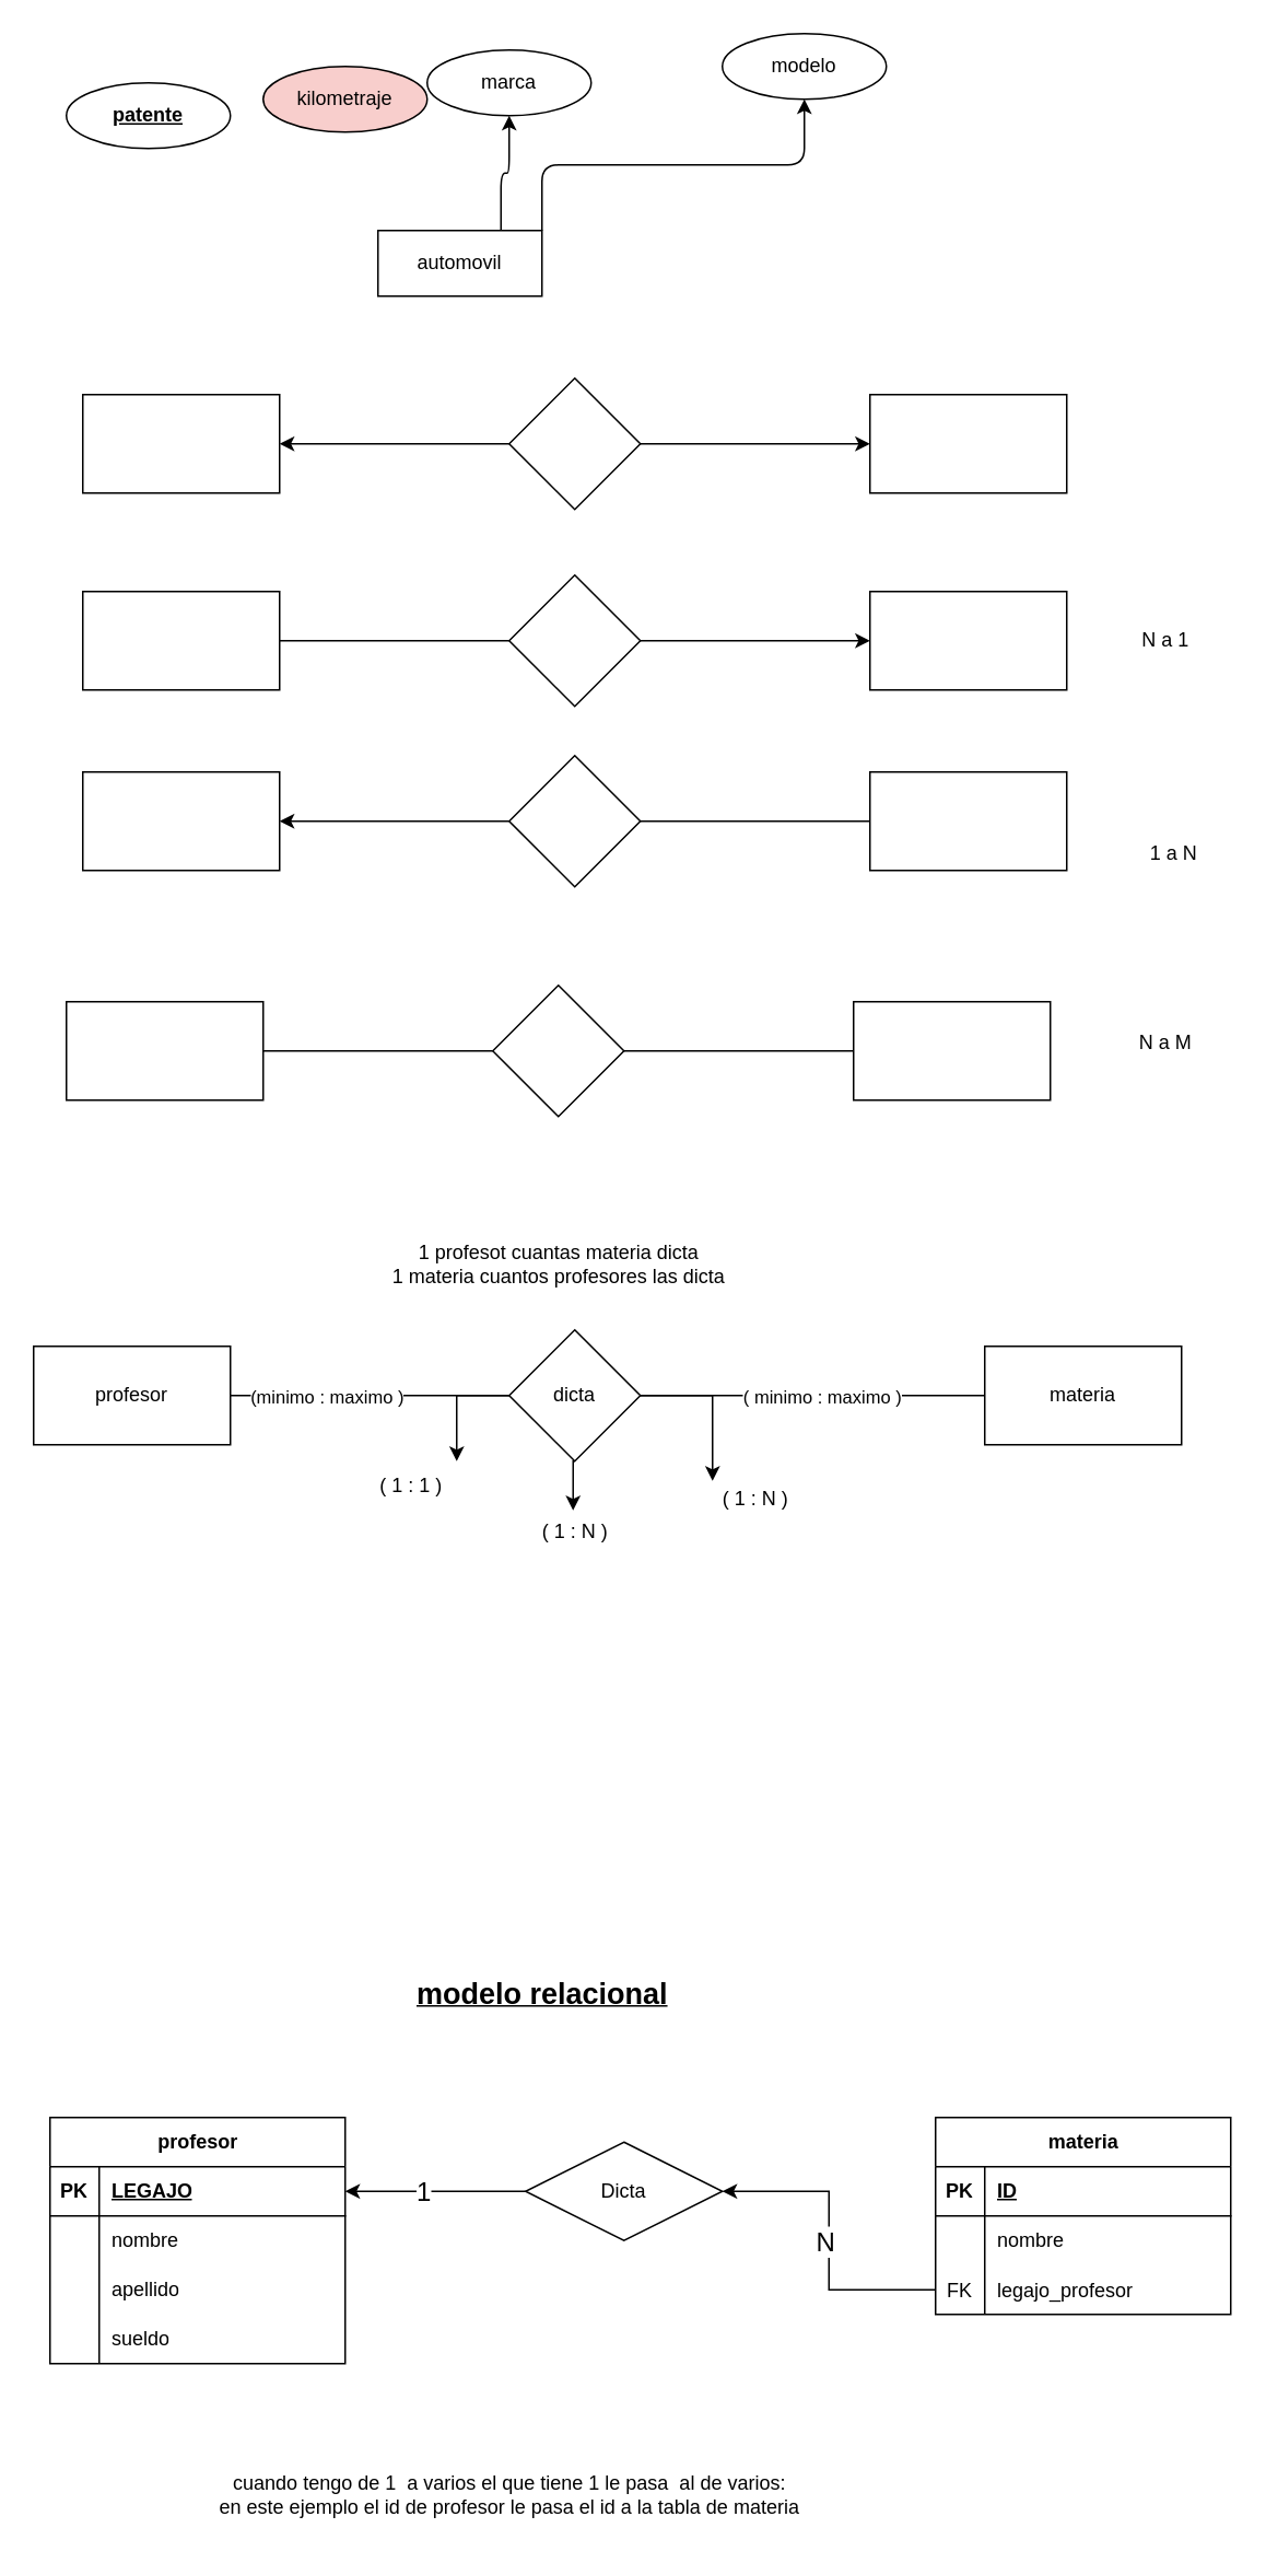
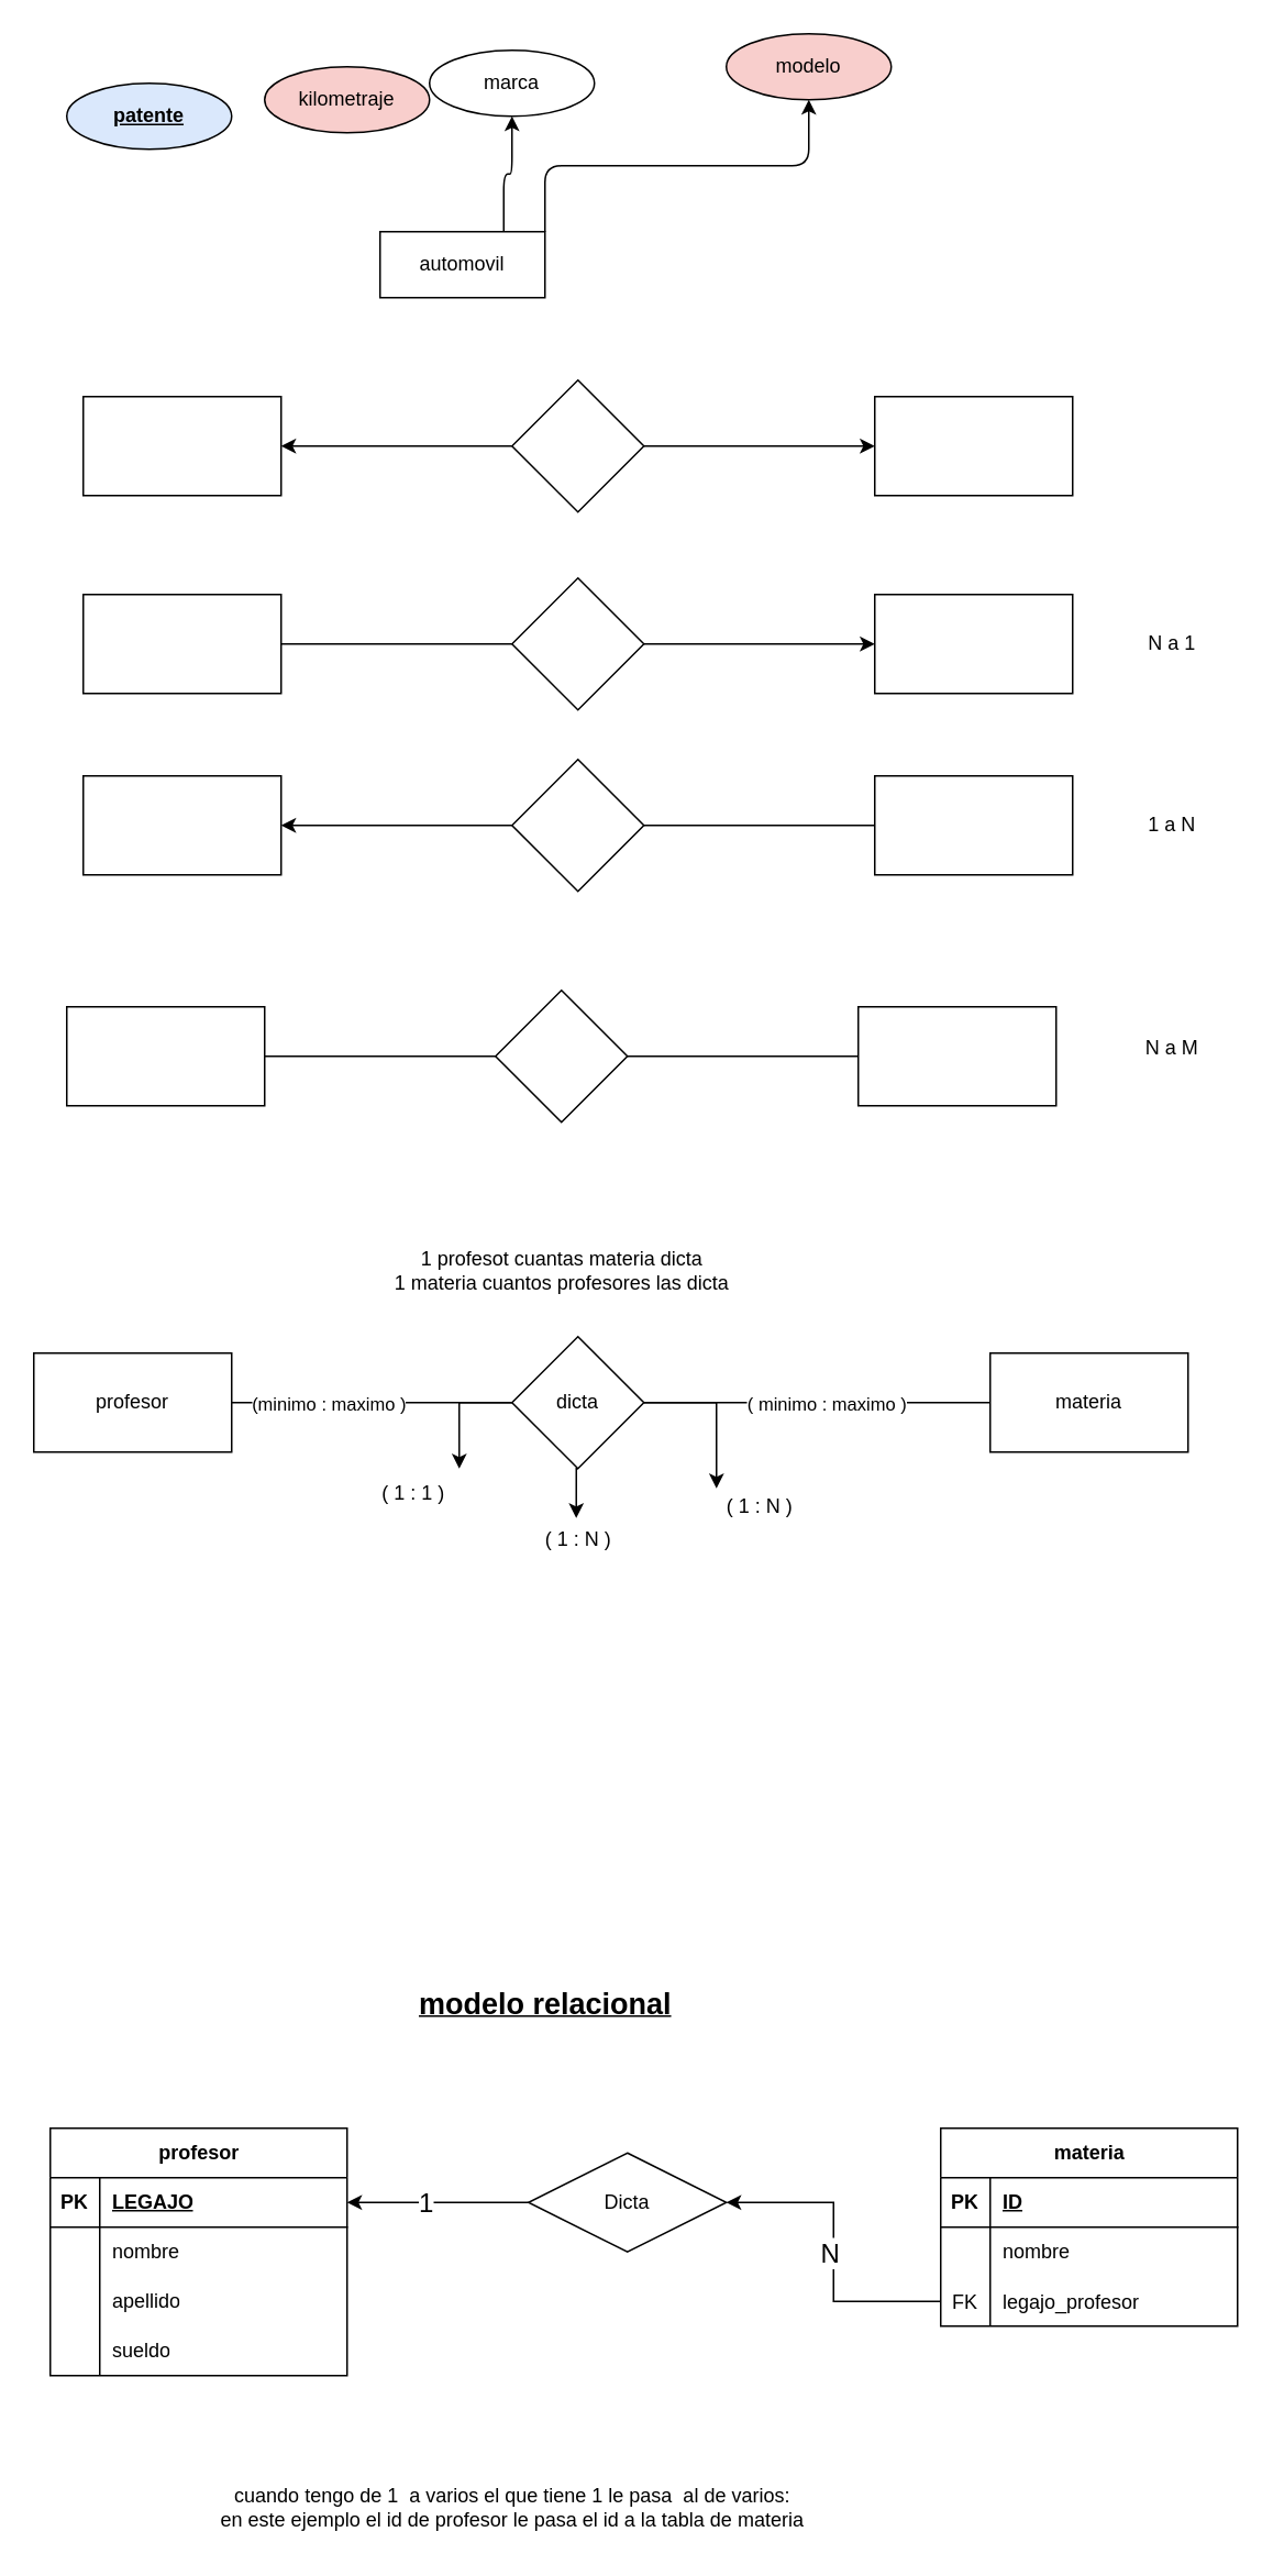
- <mxCell id="8" value="modelo" style="ellipse;whiteSpace=wrap;html=1;align=center;" parent="1" vertex="1"><mxGeometry x="440" y="20" width="100" height="40" as="geometry" /></mxCell>
+ <mxCell id="8" value="modelo" style="ellipse;whiteSpace=wrap;html=1;align=center;fillColor=#f8cecc;" parent="1" vertex="1"><mxGeometry x="440" y="20" width="100" height="40" as="geometry" /></mxCell>
- <mxCell id="5" value="&lt;u&gt;&lt;b&gt;patente&lt;/b&gt;&lt;/u&gt;" style="ellipse;whiteSpace=wrap;html=1;align=center;" parent="1" vertex="1"><mxGeometry x="40" y="50" width="100" height="40" as="geometry" /></mxCell>
+ <mxCell id="5" value="&lt;u&gt;&lt;b&gt;patente&lt;/b&gt;&lt;/u&gt;" style="ellipse;whiteSpace=wrap;html=1;align=center;fillColor=#dae8fc;" parent="1" vertex="1"><mxGeometry x="40" y="50" width="100" height="40" as="geometry" /></mxCell>
- <mxCell id="30" value="1 a N" style="text;html=1;align=center;verticalAlign=middle;resizable=0;points=[];autosize=1;strokeColor=none;fillColor=none;" parent="1" vertex="1"><mxGeometry x="690" y="505" width="50" height="30" as="geometry" /></mxCell>
+ <mxCell id="30" value="1 a N" style="text;html=1;align=center;verticalAlign=middle;resizable=0;points=[];autosize=1;strokeColor=none;fillColor=none;" parent="1" vertex="1"><mxGeometry x="685" y="485" width="50" height="30" as="geometry" /></mxCell>
